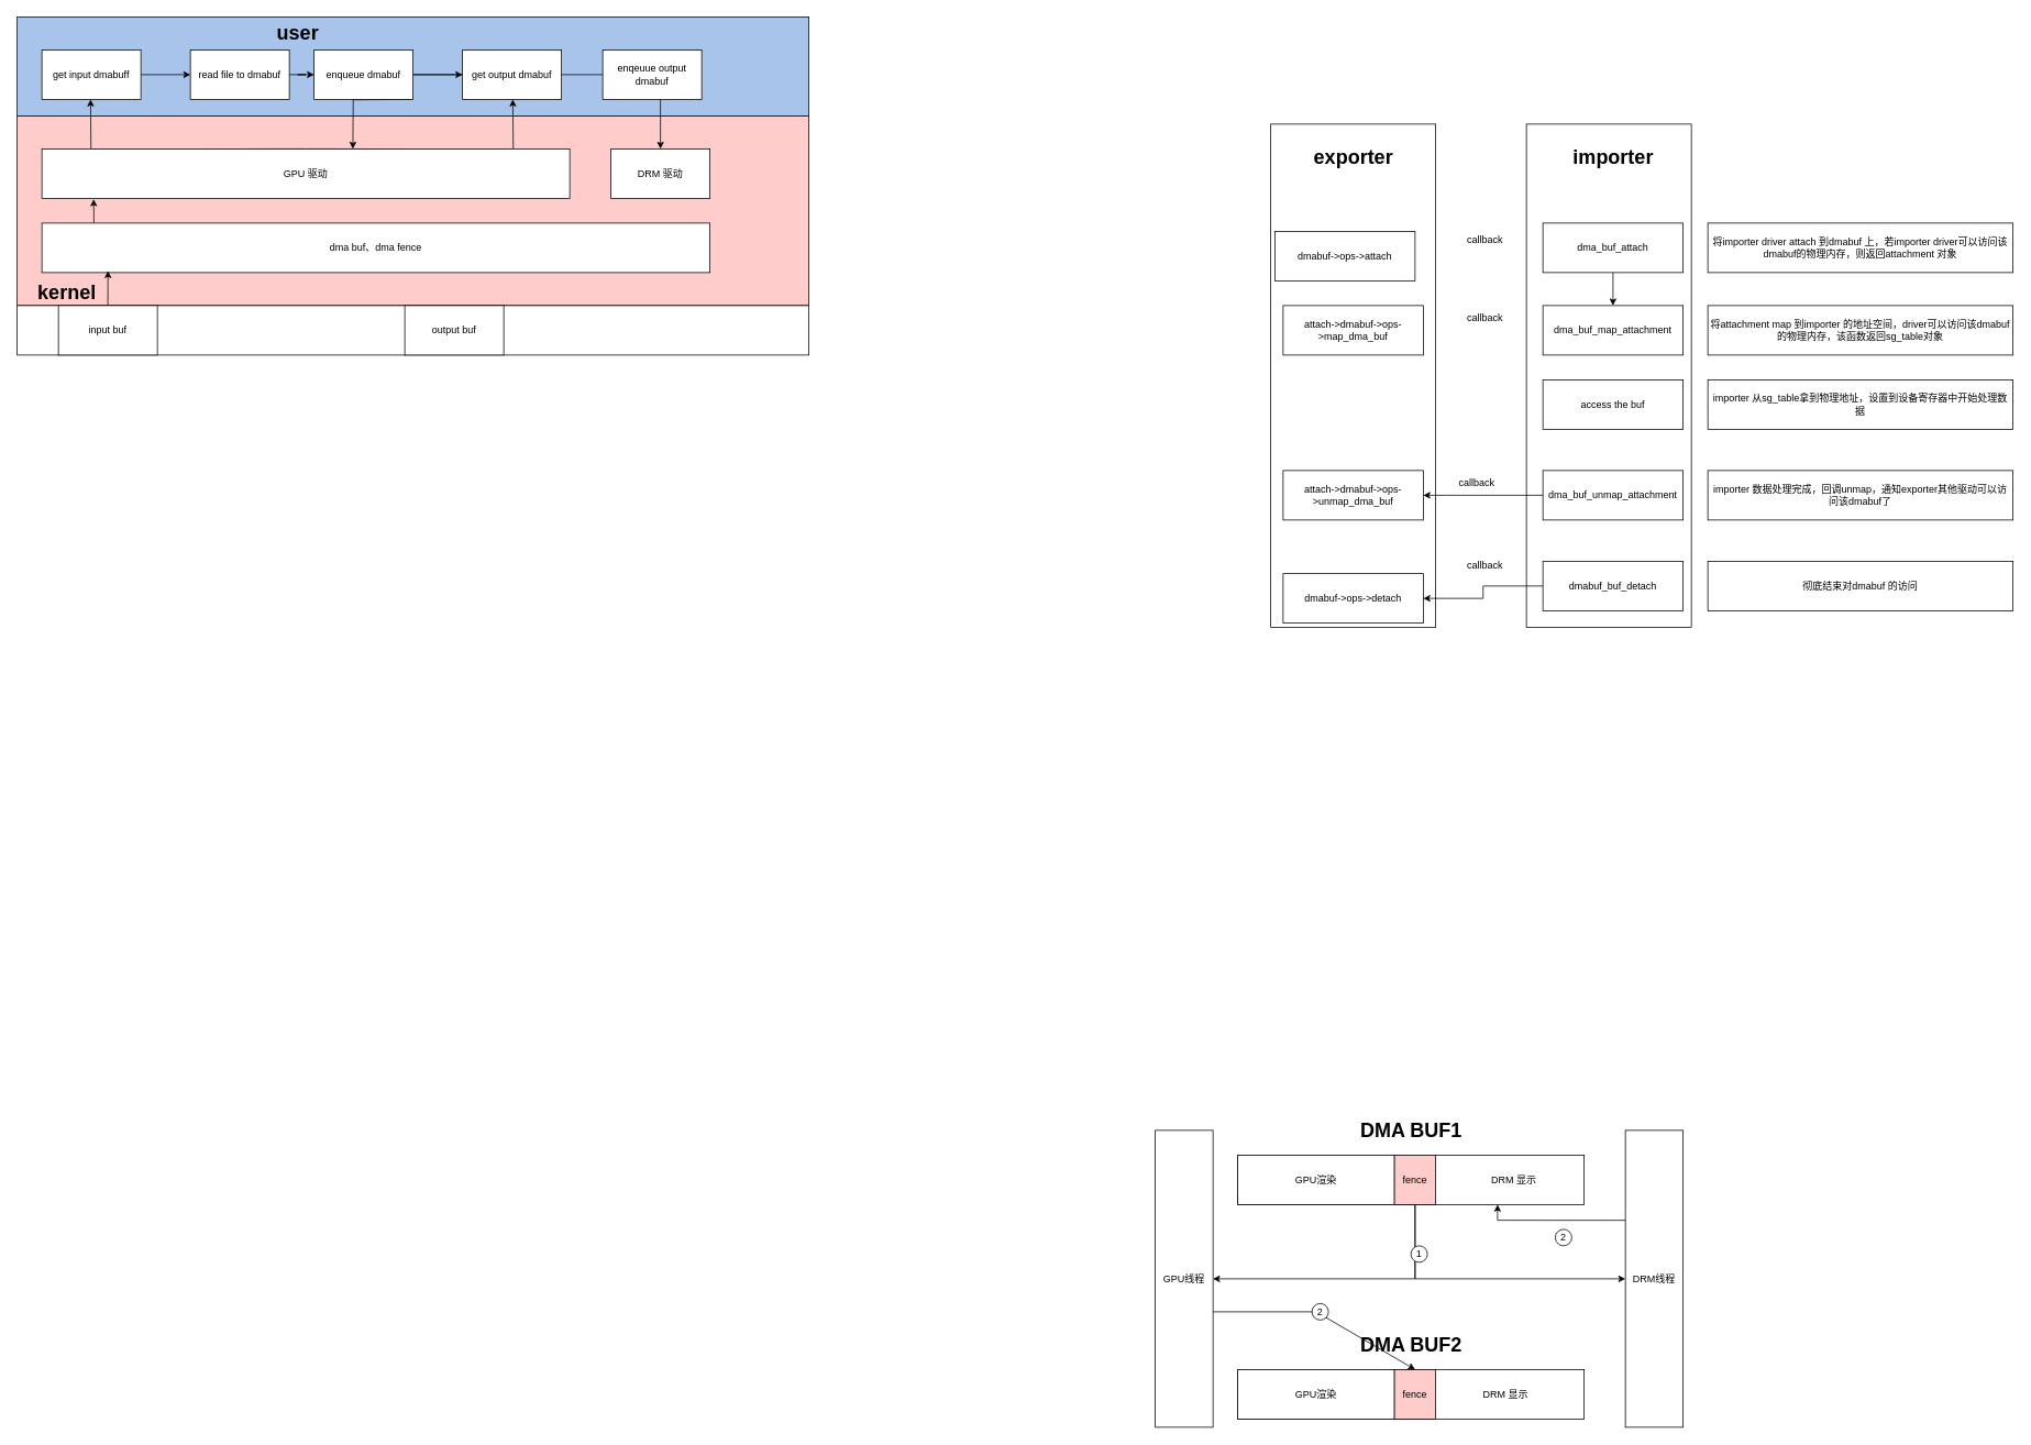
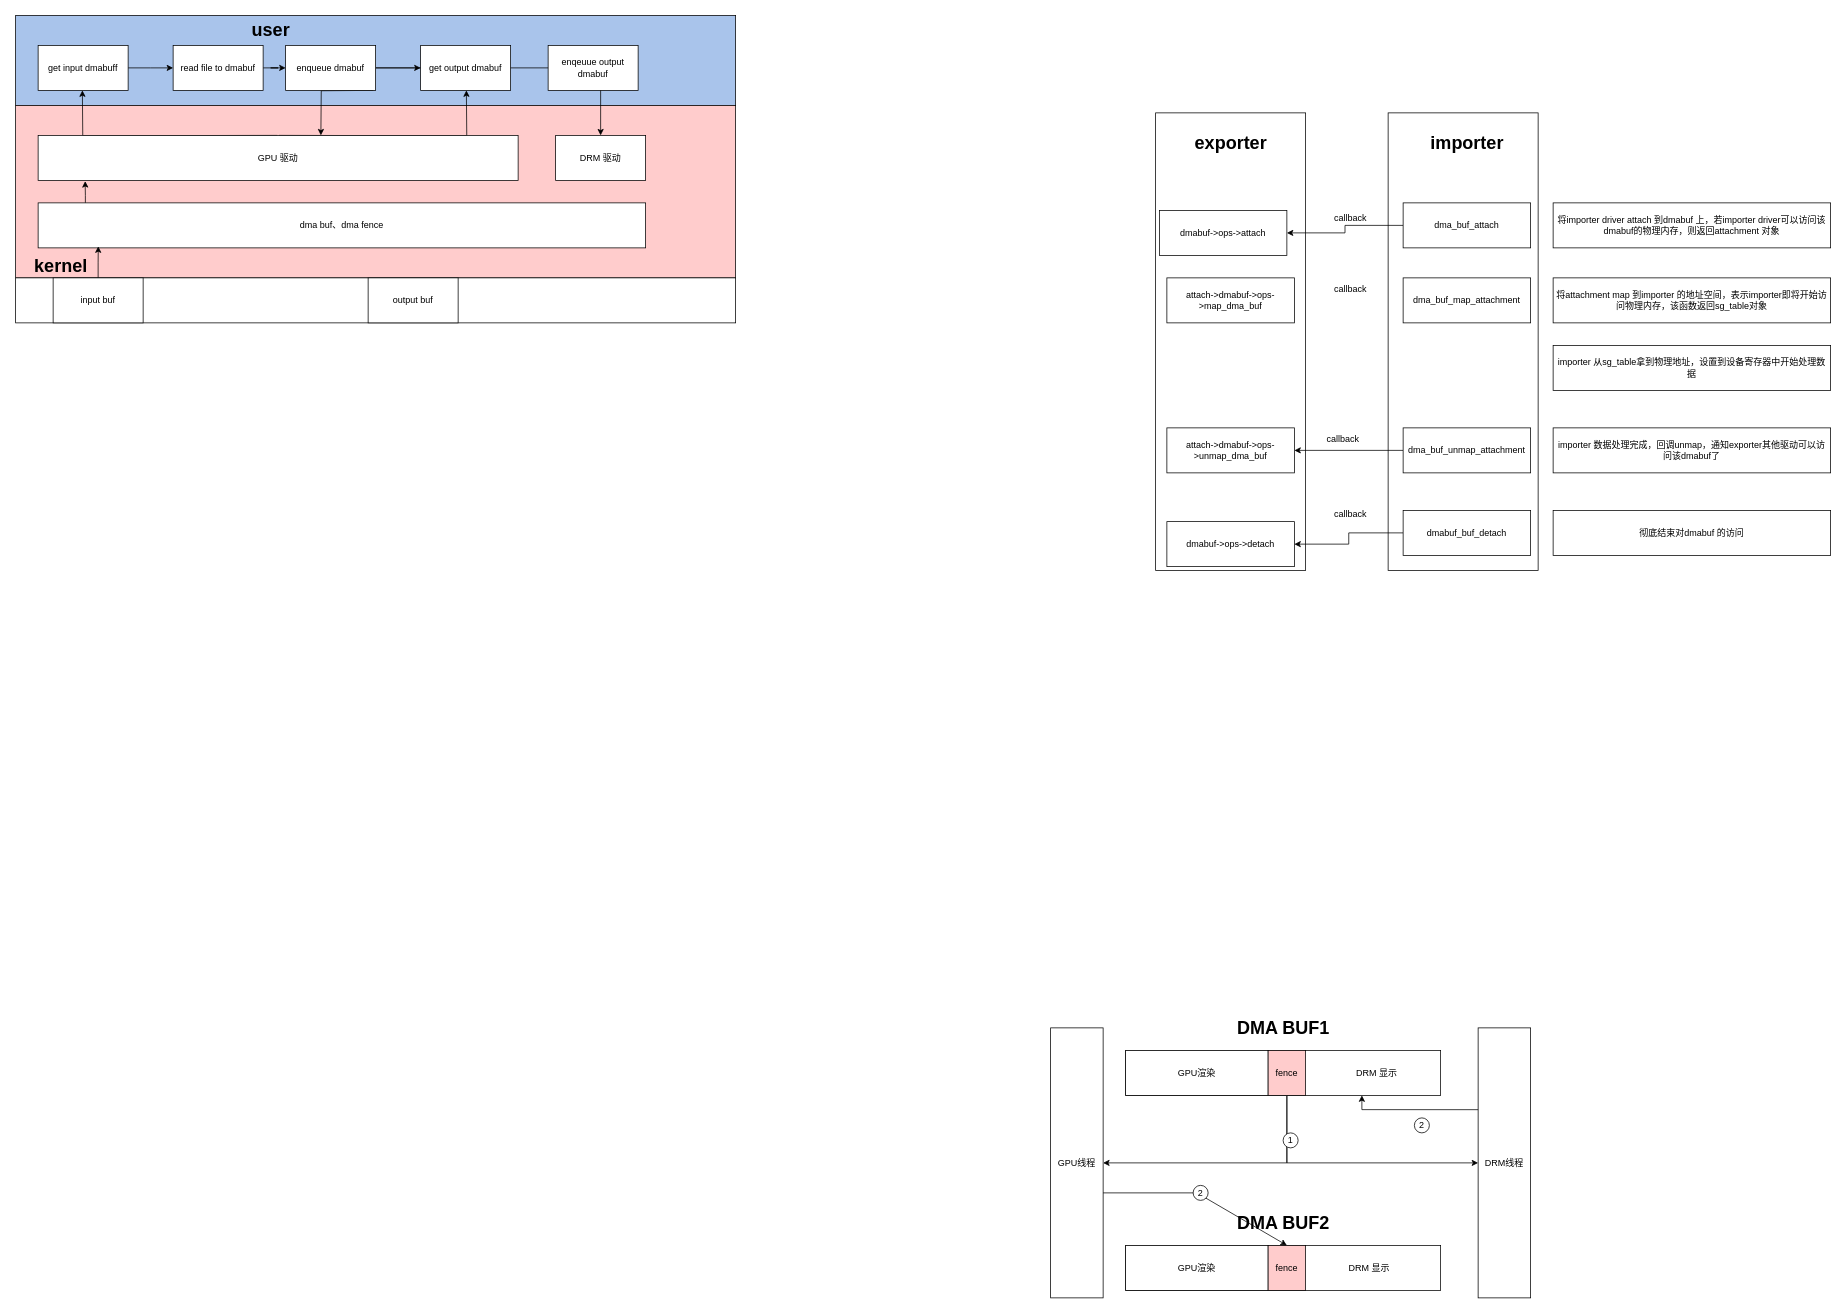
- <mxCell id="11" style="edgeStyle=orthogonalEdgeStyle;rounded=0;orthogonalLoop=1;jettySize=auto;html=1;" parent="1" source="12" target="13" edge="1"><mxGeometry relative="1" as="geometry" /></mxCell>
+ <mxCell id="11" style="edgeStyle=orthogonalEdgeStyle;rounded=0;orthogonalLoop=1;jettySize=auto;html=1;entryX=1;entryY=0.5;entryDx=0;entryDy=0;" parent="1" source="12" target="19" edge="1"><mxGeometry relative="1" as="geometry" /></mxCell>
- <mxCell id="26" value="将attachment map 到importer 的地址空间，driver可以访问该dmabuf的物理内存，该函数返回sg_table对象" style="rounded=0;whiteSpace=wrap;html=1;" parent="1" vertex="1"><mxGeometry x="2070" y="370" width="370" height="60" as="geometry" /></mxCell>
+ <mxCell id="26" value="将attachment map 到importer 的地址空间，表示importer即将开始访问物理内存，该函数返回sg_table对象" style="rounded=0;whiteSpace=wrap;html=1;" parent="1" vertex="1"><mxGeometry x="2070" y="370" width="370" height="60" as="geometry" /></mxCell>
- <mxCell id="14" value="access the buf" style="rounded=0;whiteSpace=wrap;html=1;" parent="1" vertex="1"><mxGeometry x="1870" y="460" width="170" height="60" as="geometry" /></mxCell>
